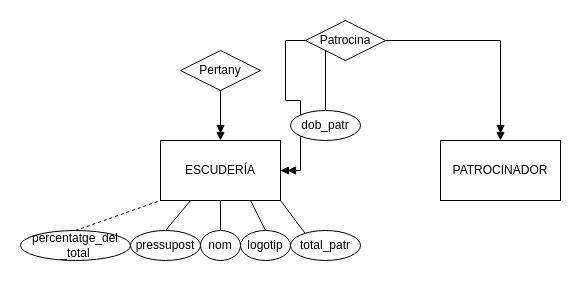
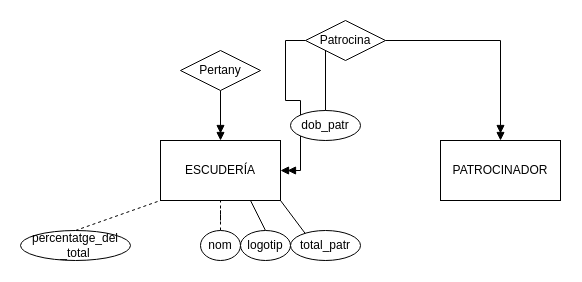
- <mxCell id="11" style="edgeStyle=none;rounded=0;orthogonalLoop=1;jettySize=auto;html=1;exitX=0.5;exitY=0;exitDx=0;exitDy=0;entryX=0.25;entryY=1;entryDx=0;entryDy=0;endArrow=none;endFill=0;" edge="1" parent="1" source="12" target="2"><mxGeometry relative="1" as="geometry" /></mxCell>
- <mxCell id="9" style="edgeStyle=orthogonalEdgeStyle;rounded=0;orthogonalLoop=1;jettySize=auto;html=1;exitX=0.5;exitY=0;exitDx=0;exitDy=0;endArrow=none;endFill=0;" edge="1" parent="1" source="10" target="2"><mxGeometry relative="1" as="geometry" /></mxCell>
+ <mxCell id="9" style="edgeStyle=orthogonalEdgeStyle;rounded=0;orthogonalLoop=1;jettySize=auto;html=1;exitX=0.5;exitY=0;exitDx=0;exitDy=0;endArrow=none;endFill=0;dashed=1;" edge="1" parent="1" source="10" target="2"><mxGeometry relative="1" as="geometry" /></mxCell>
- <mxCell id="12" value="pressupost" style="ellipse;whiteSpace=wrap;html=1;" vertex="1" parent="1"><mxGeometry x="130" y="230" width="70" height="30" as="geometry" /></mxCell>
